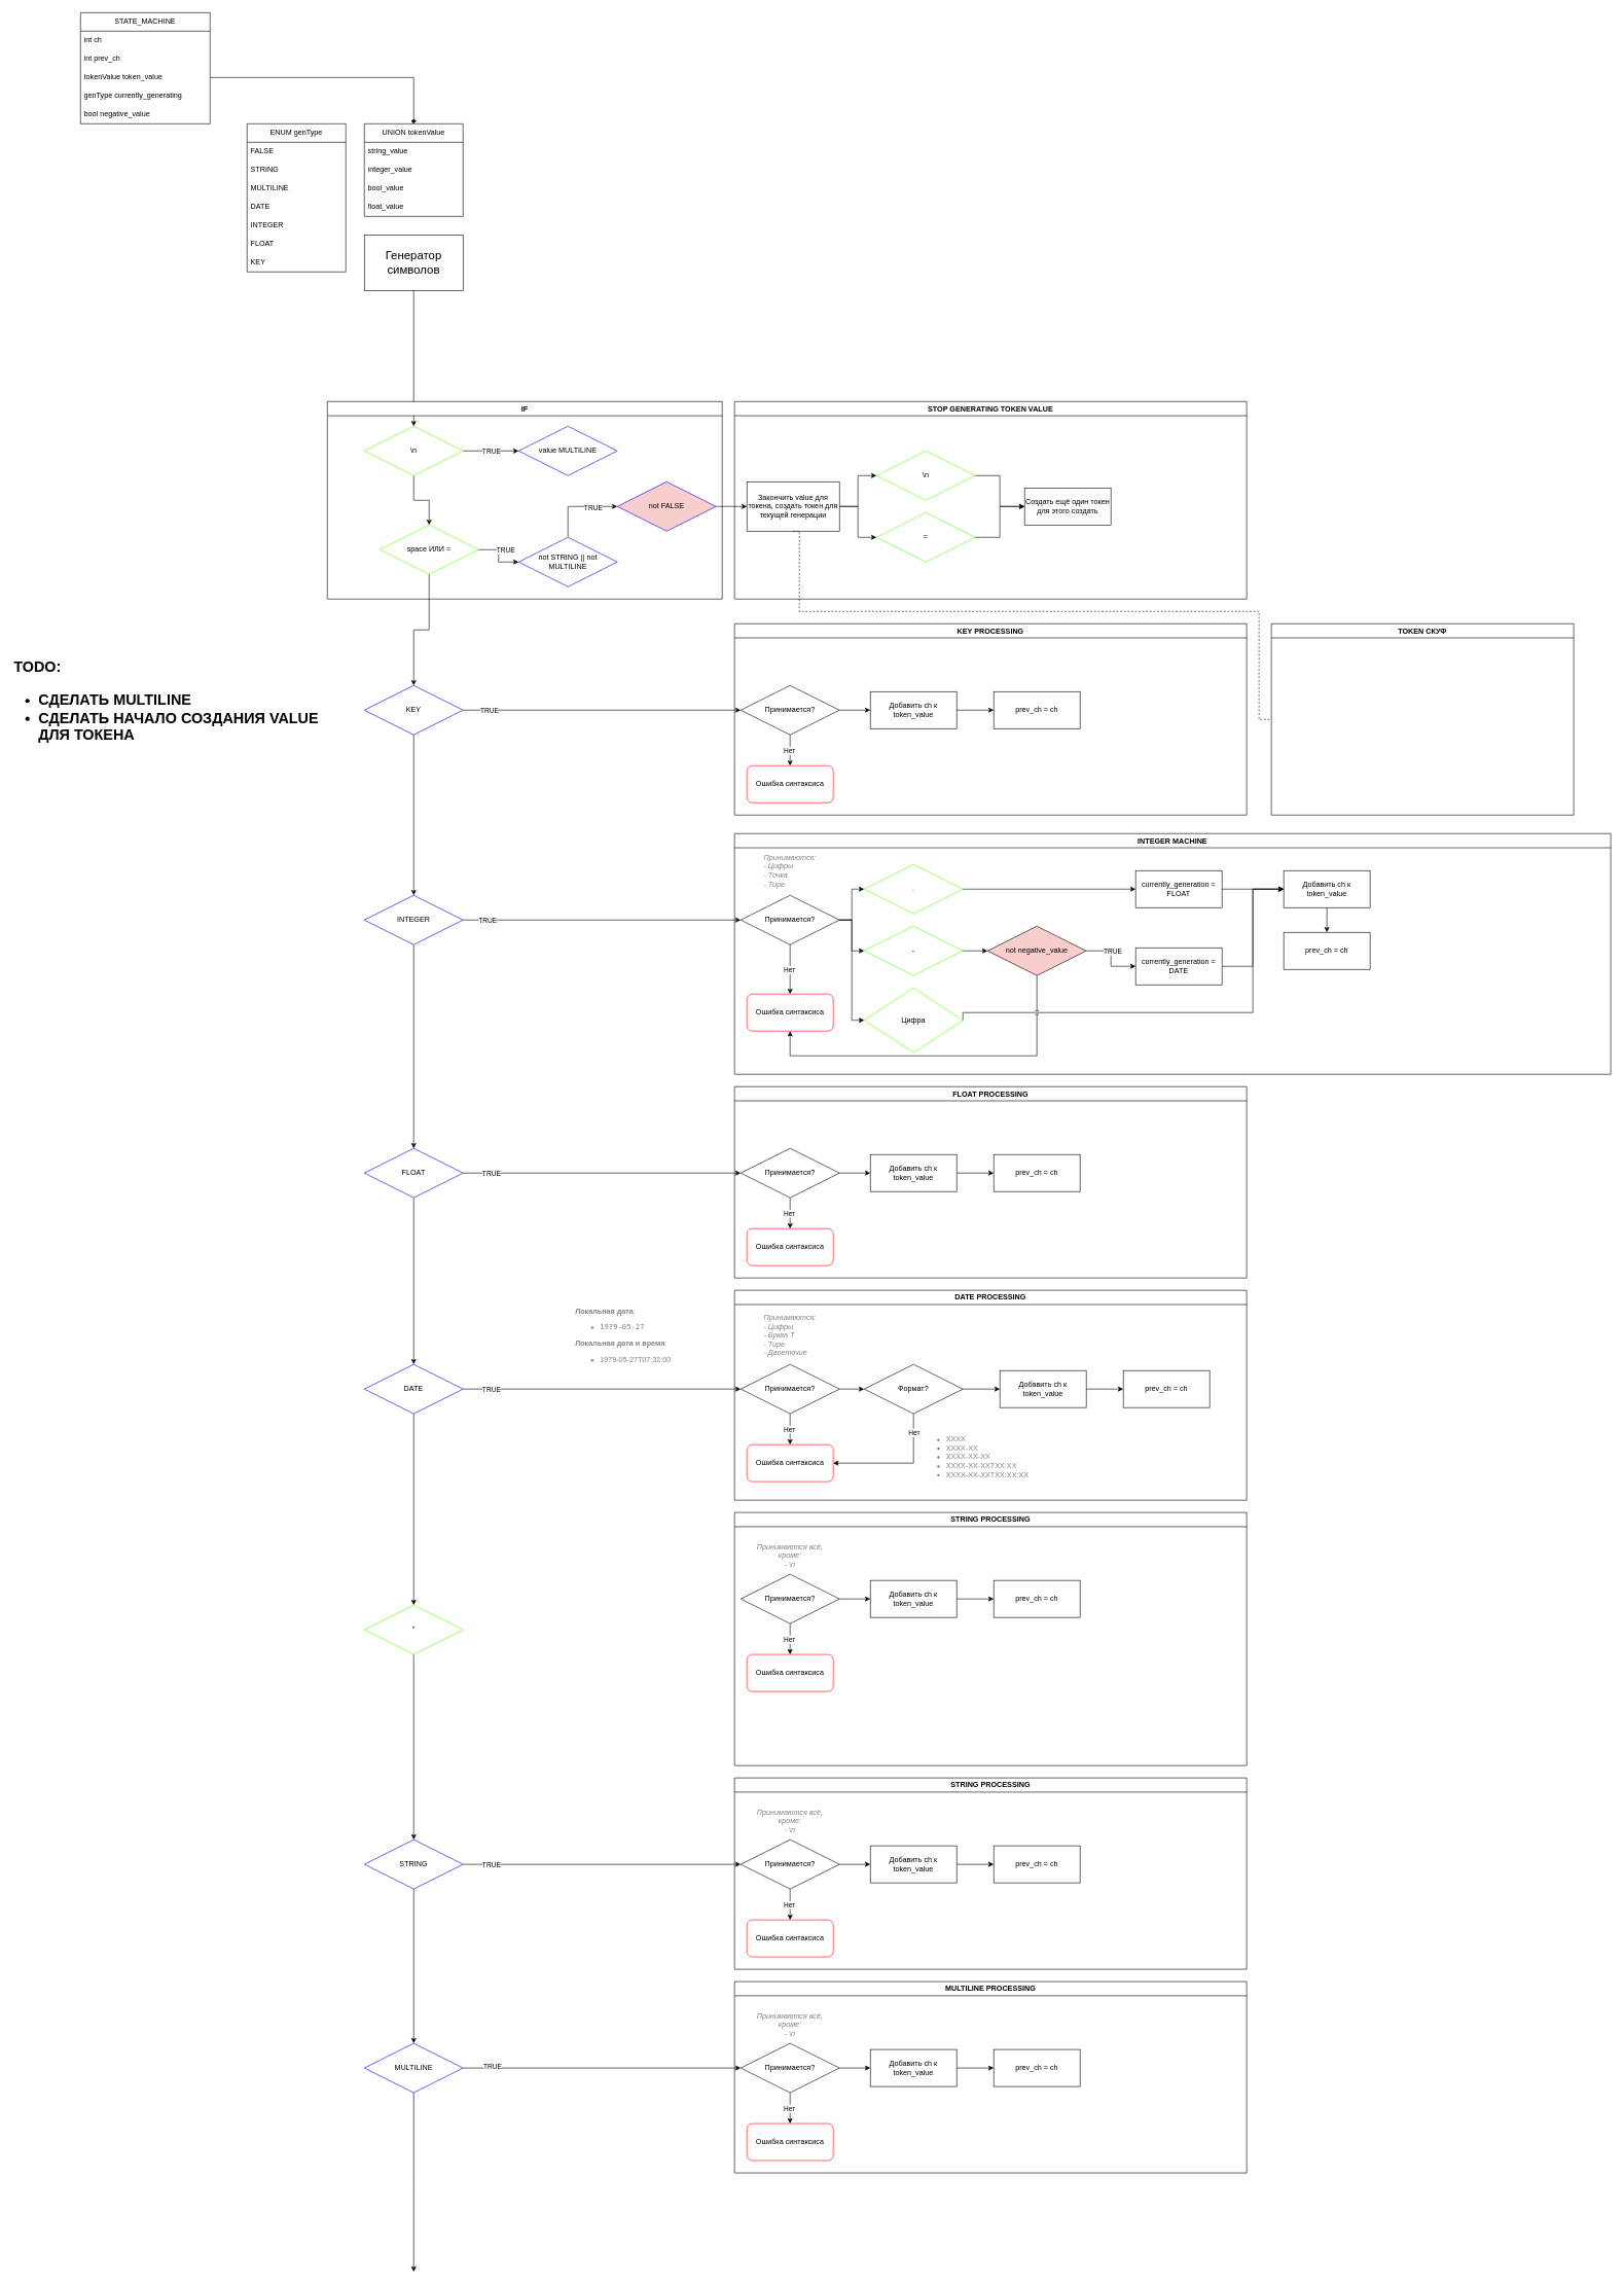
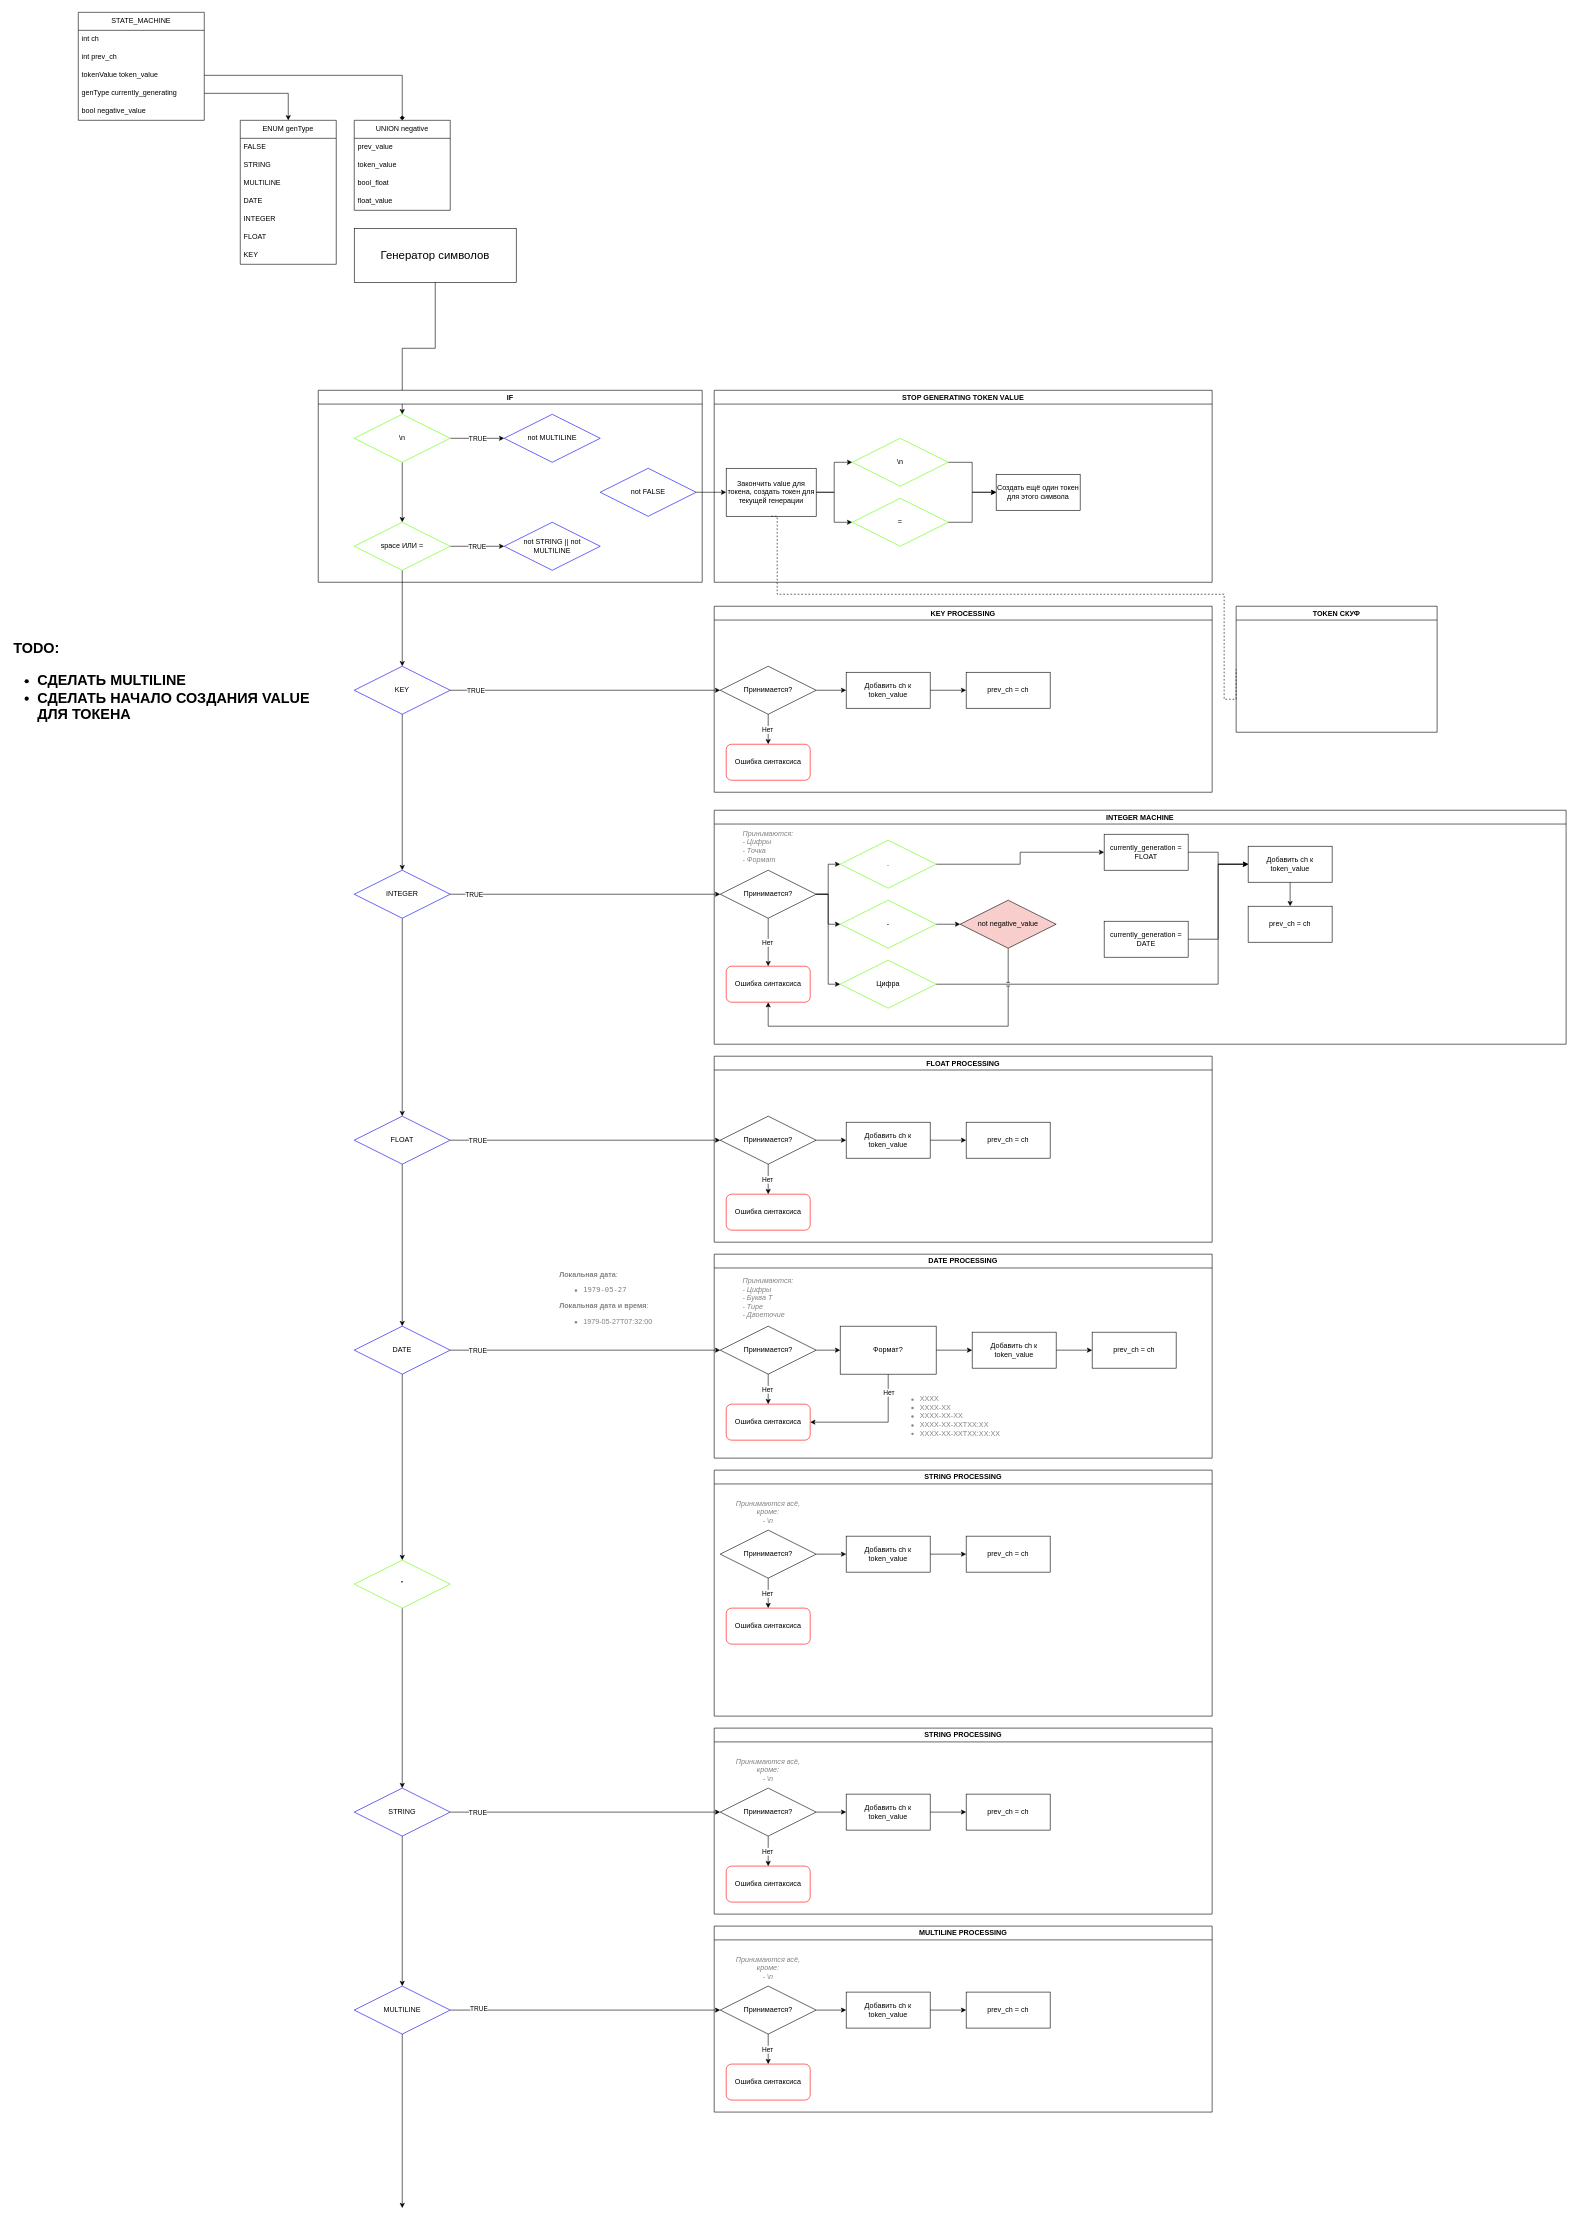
+ <mxCell id="25" style="edgeStyle=orthogonalEdgeStyle;rounded=0;orthogonalLoop=1;jettySize=auto;html=1;exitX=1;exitY=0.5;exitDx=0;exitDy=0;entryX=0.5;entryY=0;entryDx=0;entryDy=0;" edge="1" parent="1" source="15" target="17"><mxGeometry relative="1" as="geometry" /></mxCell>
- <mxCell id="46" value="UNION tokenValue" style="swimlane;fontStyle=0;childLayout=stackLayout;horizontal=1;startSize=30;horizontalStack=0;resizeParent=1;resizeParentMax=0;resizeLast=0;collapsible=1;marginBottom=0;whiteSpace=wrap;html=1;" vertex="1" parent="1"><mxGeometry x="590" y="200" width="160" height="150" as="geometry" /></mxCell>
+ <mxCell id="46" value="UNION negative" style="swimlane;fontStyle=0;childLayout=stackLayout;horizontal=1;startSize=30;horizontalStack=0;resizeParent=1;resizeParentMax=0;resizeLast=0;collapsible=1;marginBottom=0;whiteSpace=wrap;html=1;" vertex="1" parent="1"><mxGeometry x="590" y="200" width="160" height="150" as="geometry" /></mxCell>
- <mxCell id="47" value="string_value" style="text;strokeColor=none;fillColor=none;align=left;verticalAlign=middle;spacingLeft=4;spacingRight=4;overflow=hidden;points=[[0,0.5],[1,0.5]];portConstraint=eastwest;rotatable=0;whiteSpace=wrap;html=1;" vertex="1" parent="46"><mxGeometry y="30" width="160" height="30" as="geometry" /></mxCell>
+ <mxCell id="47" value="prev_value" style="text;strokeColor=none;fillColor=none;align=left;verticalAlign=middle;spacingLeft=4;spacingRight=4;overflow=hidden;points=[[0,0.5],[1,0.5]];portConstraint=eastwest;rotatable=0;whiteSpace=wrap;html=1;" vertex="1" parent="46"><mxGeometry y="30" width="160" height="30" as="geometry" /></mxCell>
- <mxCell id="48" value="integer_value" style="text;strokeColor=none;fillColor=none;align=left;verticalAlign=middle;spacingLeft=4;spacingRight=4;overflow=hidden;points=[[0,0.5],[1,0.5]];portConstraint=eastwest;rotatable=0;whiteSpace=wrap;html=1;" vertex="1" parent="46"><mxGeometry y="60" width="160" height="30" as="geometry" /></mxCell>
+ <mxCell id="48" value="token_value" style="text;strokeColor=none;fillColor=none;align=left;verticalAlign=middle;spacingLeft=4;spacingRight=4;overflow=hidden;points=[[0,0.5],[1,0.5]];portConstraint=eastwest;rotatable=0;whiteSpace=wrap;html=1;" vertex="1" parent="46"><mxGeometry y="60" width="160" height="30" as="geometry" /></mxCell>
- <mxCell id="49" value="bool_value" style="text;strokeColor=none;fillColor=none;align=left;verticalAlign=middle;spacingLeft=4;spacingRight=4;overflow=hidden;points=[[0,0.5],[1,0.5]];portConstraint=eastwest;rotatable=0;whiteSpace=wrap;html=1;" vertex="1" parent="46"><mxGeometry y="90" width="160" height="30" as="geometry" /></mxCell>
+ <mxCell id="49" value="bool_float" style="text;strokeColor=none;fillColor=none;align=left;verticalAlign=middle;spacingLeft=4;spacingRight=4;overflow=hidden;points=[[0,0.5],[1,0.5]];portConstraint=eastwest;rotatable=0;whiteSpace=wrap;html=1;" vertex="1" parent="46"><mxGeometry y="90" width="160" height="30" as="geometry" /></mxCell>
- <mxCell id="2" value="Генератор символов" style="rounded=0;whiteSpace=wrap;html=1;labelBorderColor=none;labelBackgroundColor=none;textShadow=0;fontSize=19;" vertex="1" parent="1"><mxGeometry x="590" y="380" width="160" height="90" as="geometry" /></mxCell>
+ <mxCell id="2" value="Генератор символов" style="rounded=0;whiteSpace=wrap;html=1;labelBorderColor=none;labelBackgroundColor=none;textShadow=0;fontSize=19;" vertex="1" parent="1"><mxGeometry x="590" y="380" width="270" height="90" as="geometry" /></mxCell>
- <mxCell id="63" value="value MULTILINE" style="rhombus;whiteSpace=wrap;html=1;spacingLeft=12;spacingRight=12;strokeColor=#0800F0;" vertex="1" parent="55"><mxGeometry x="310" y="40" width="160" height="80" as="geometry" /></mxCell>
+ <mxCell id="63" value="not MULTILINE" style="rhombus;whiteSpace=wrap;html=1;spacingLeft=12;spacingRight=12;strokeColor=#0800F0;" vertex="1" parent="55"><mxGeometry x="310" y="40" width="160" height="80" as="geometry" /></mxCell>
- <mxCell id="64" style="edgeStyle=orthogonalEdgeStyle;rounded=0;orthogonalLoop=1;jettySize=auto;html=1;exitX=0.5;exitY=0;exitDx=0;exitDy=0;entryX=0;entryY=0.5;entryDx=0;entryDy=0;" edge="1" parent="55" source="66" target="67"><mxGeometry relative="1" as="geometry" /></mxCell>
- <mxCell id="65" value="TRUE" style="edgeLabel;html=1;align=center;verticalAlign=middle;resizable=0;points=[];" vertex="1" connectable="0" parent="64"><mxGeometry x="0.382" y="-1" relative="1" as="geometry"><mxPoint as="offset" /></mxGeometry></mxCell>
- <mxCell id="67" value="not FALSE" style="rhombus;whiteSpace=wrap;html=1;spacingLeft=12;spacingRight=12;strokeColor=#0800F0;fillColor=#f8cecc;" vertex="1" parent="55"><mxGeometry x="470" y="130" width="160" height="80" as="geometry" /></mxCell>
+ <mxCell id="67" value="not FALSE" style="rhombus;whiteSpace=wrap;html=1;spacingLeft=12;spacingRight=12;strokeColor=#0800F0;" vertex="1" parent="55"><mxGeometry x="470" y="130" width="160" height="80" as="geometry" /></mxCell>
- <mxCell id="44" value="Создать ещё один токен для этого создать" style="rounded=0;whiteSpace=wrap;html=1;" vertex="1" parent="36"><mxGeometry x="470" y="140" width="140" height="60" as="geometry" /></mxCell>
+ <mxCell id="44" value="Создать ещё один токен для этого символа" style="rounded=0;whiteSpace=wrap;html=1;" vertex="1" parent="36"><mxGeometry x="470" y="140" width="140" height="60" as="geometry" /></mxCell>
- <mxCell id="59" value="space ИЛИ =" style="rhombus;whiteSpace=wrap;html=1;spacingLeft=12;spacingRight=12;strokeColor=#5EFF00;" vertex="1" parent="55"><mxGeometry x="85" y="200" width="160" height="80" as="geometry" /></mxCell>
+ <mxCell id="59" value="space ИЛИ =" style="rhombus;whiteSpace=wrap;html=1;spacingLeft=12;spacingRight=12;strokeColor=#5EFF00;" vertex="1" parent="55"><mxGeometry x="60" y="220" width="160" height="80" as="geometry" /></mxCell>
- <mxCell id="45" value="TOKEN СКУФ" style="swimlane;whiteSpace=wrap;html=1;" vertex="1" parent="1"><mxGeometry x="2060" y="1010" width="490" height="310" as="geometry" /></mxCell>
+ <mxCell id="45" value="TOKEN СКУФ" style="swimlane;whiteSpace=wrap;html=1;" vertex="1" parent="1"><mxGeometry x="2060" y="1010" width="335" height="210" as="geometry" /></mxCell>
- <mxCell id="69" value="&lt;div style=&quot;text-align: left;&quot;&gt;Принимаются:&lt;/div&gt;&lt;div style=&quot;text-align: left;&quot;&gt;- Цифры&lt;/div&gt;&lt;div style=&quot;text-align: left;&quot;&gt;- Точка&lt;br&gt;- Тире&lt;/div&gt;" style="text;html=1;align=center;verticalAlign=middle;whiteSpace=wrap;rounded=0;fontStyle=2;fontColor=#828282;" vertex="1" parent="68"><mxGeometry x="20" y="20" width="140" height="80" as="geometry" /></mxCell>
+ <mxCell id="69" value="&lt;div style=&quot;text-align: left;&quot;&gt;Принимаются:&lt;/div&gt;&lt;div style=&quot;text-align: left;&quot;&gt;- Цифры&lt;/div&gt;&lt;div style=&quot;text-align: left;&quot;&gt;- Точка&lt;br&gt;- Формат&lt;/div&gt;" style="text;html=1;align=center;verticalAlign=middle;whiteSpace=wrap;rounded=0;fontStyle=2;fontColor=#828282;" vertex="1" parent="68"><mxGeometry x="20" y="20" width="140" height="80" as="geometry" /></mxCell>
- <mxCell id="87" value="currently_generation = FLOAT" style="rounded=0;whiteSpace=wrap;html=1;" vertex="1" parent="68"><mxGeometry x="650" y="60" width="140" height="60" as="geometry" /></mxCell>
+ <mxCell id="87" value="currently_generation = FLOAT" style="rounded=0;whiteSpace=wrap;html=1;" vertex="1" parent="68"><mxGeometry x="650" y="40" width="140" height="60" as="geometry" /></mxCell>
- <mxCell id="90" style="edgeStyle=orthogonalEdgeStyle;rounded=0;orthogonalLoop=1;jettySize=auto;html=1;exitX=1;exitY=0.5;exitDx=0;exitDy=0;entryX=0;entryY=0.5;entryDx=0;entryDy=0;" edge="1" parent="68" source="93" target="89"><mxGeometry relative="1" as="geometry" /></mxCell>
- <mxCell id="91" value="TRUE" style="edgeLabel;html=1;align=center;verticalAlign=middle;resizable=0;points=[];" vertex="1" connectable="0" parent="90"><mxGeometry x="-0.243" y="2" relative="1" as="geometry"><mxPoint as="offset" /></mxGeometry></mxCell>
- <mxCell id="85" value="Цифра" style="rhombus;whiteSpace=wrap;html=1;spacingLeft=12;spacingRight=12;strokeColor=#5EFF00;" vertex="1" parent="68"><mxGeometry x="210" y="250" width="160" height="105" as="geometry" /></mxCell>
+ <mxCell id="85" value="Цифра" style="rhombus;whiteSpace=wrap;html=1;spacingLeft=12;spacingRight=12;strokeColor=#5EFF00;" vertex="1" parent="68"><mxGeometry x="210" y="250" width="160" height="80" as="geometry" /></mxCell>
- <mxCell id="124" value="Формат?" style="rhombus;whiteSpace=wrap;html=1;" vertex="1" parent="111"><mxGeometry x="210" y="120" width="160" height="80" as="geometry" /></mxCell>
+ <mxCell id="124" value="Формат?" style="whiteSpace=wrap;html=1;rounded=0;" vertex="1" parent="111"><mxGeometry x="210" y="120" width="160" height="80" as="geometry" /></mxCell>
